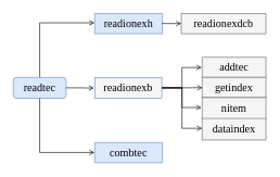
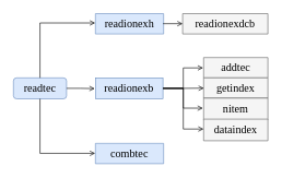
- <mxCell id="19" value="&lt;span style=&quot;font-family: &amp;quot;Lucida Console&amp;quot;; font-size: 16.93px;&quot;&gt;readionexb&lt;/span&gt;" style="rounded=0;whiteSpace=wrap;html=1;fillColor=#f5f5f5;strokeColor=#6c8ebf;" vertex="1" parent="1"><mxGeometry x="145" y="118" width="103" height="32" as="geometry" /></mxCell>
+ <mxCell id="19" value="&lt;span style=&quot;font-family: &amp;quot;Lucida Console&amp;quot;; font-size: 16.93px;&quot;&gt;readionexb&lt;/span&gt;" style="rounded=0;whiteSpace=wrap;html=1;fillColor=#dae8fc;strokeColor=#6c8ebf;" vertex="1" parent="1"><mxGeometry x="145" y="118" width="103" height="32" as="geometry" /></mxCell>
